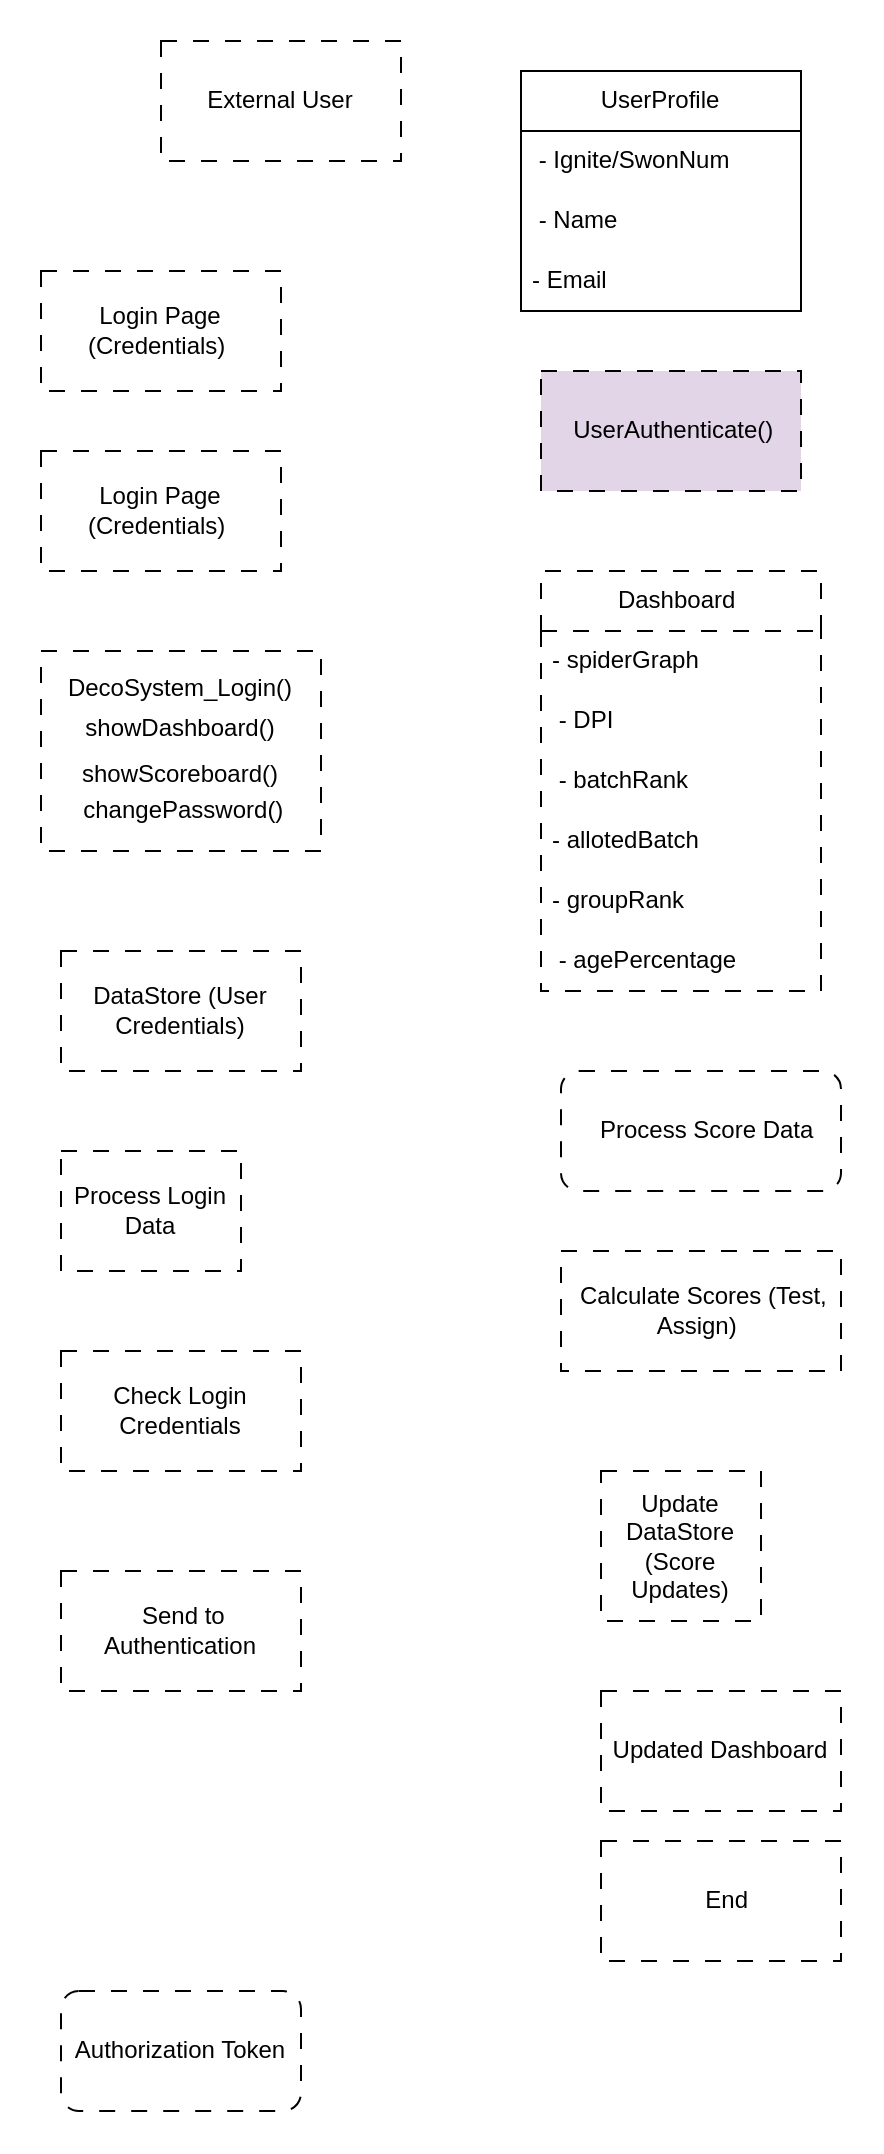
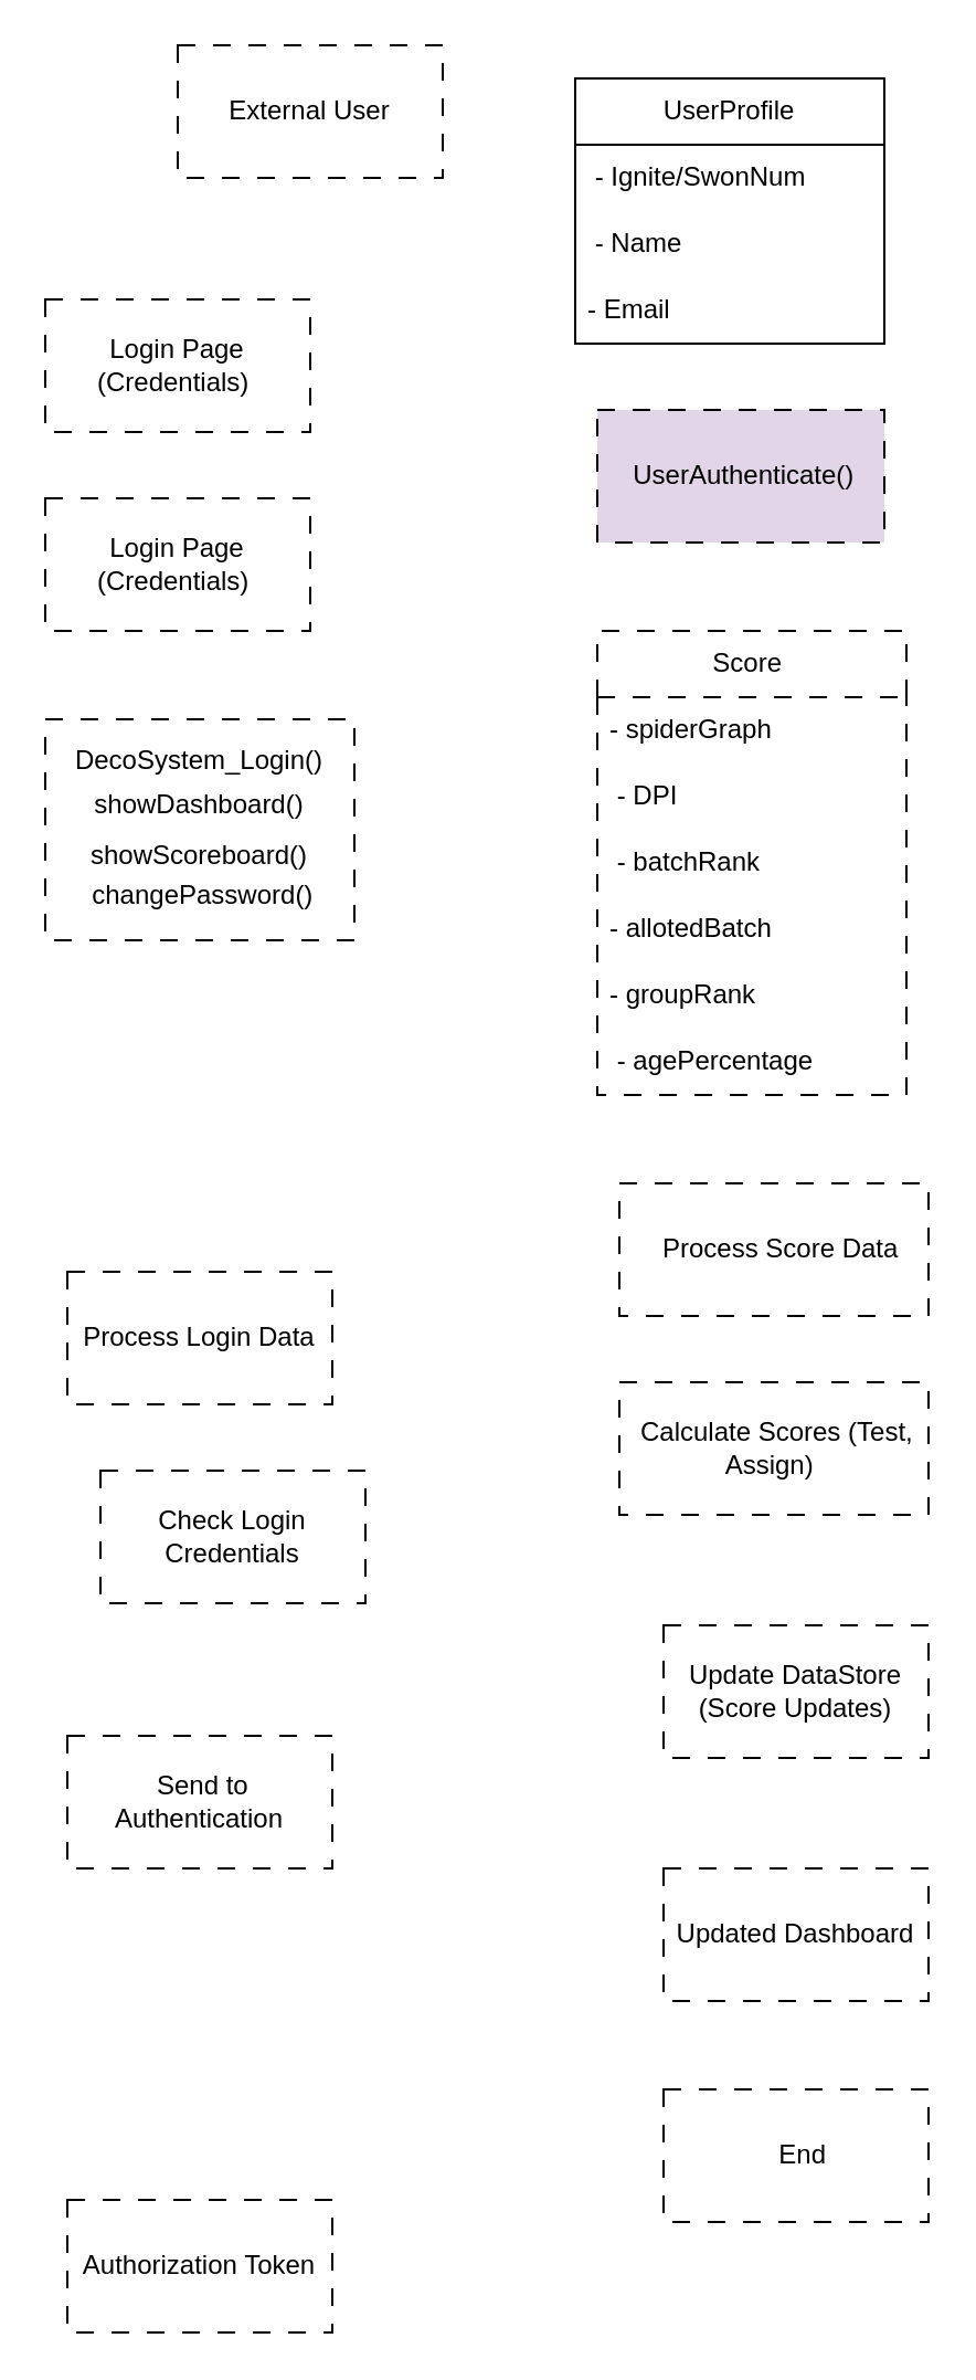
- <mxCell id="16" value="Dashboard&amp;nbsp; " style="swimlane;fontStyle=0;childLayout=stackLayout;horizontal=1;startSize=30;horizontalStack=0;resizeParent=1;resizeParentMax=0;resizeLast=0;collapsible=1;marginBottom=0;whiteSpace=wrap;html=1;dashed=1;dashPattern=8 8;" vertex="1" parent="1"><mxGeometry x="270" y="285" width="140" height="210" as="geometry" /></mxCell>
+ <mxCell id="16" value="Score&amp;nbsp; " style="swimlane;fontStyle=0;childLayout=stackLayout;horizontal=1;startSize=30;horizontalStack=0;resizeParent=1;resizeParentMax=0;resizeLast=0;collapsible=1;marginBottom=0;whiteSpace=wrap;html=1;dashed=1;dashPattern=8 8;" vertex="1" parent="1"><mxGeometry x="270" y="285" width="140" height="210" as="geometry" /></mxCell>
- <mxCell id="6" value="DataStore (User Credentials)" style="rounded=0;whiteSpace=wrap;html=1;dashed=1;dashPattern=8 8;" vertex="1" parent="1"><mxGeometry x="30" y="475" width="120" height="60" as="geometry" /></mxCell>
- <mxCell id="23" value="&amp;nbsp; Process Score Data " style="whiteSpace=wrap;html=1;dashed=1;dashPattern=8 8;rounded=1;" vertex="1" parent="1"><mxGeometry x="280" y="535" width="140" height="60" as="geometry" /></mxCell>
+ <mxCell id="23" value="&amp;nbsp; Process Score Data " style="rounded=0;whiteSpace=wrap;html=1;dashed=1;dashPattern=8 8;" vertex="1" parent="1"><mxGeometry x="280" y="535" width="140" height="60" as="geometry" /></mxCell>
- <mxCell id="7" value="Process Login Data" style="rounded=0;whiteSpace=wrap;html=1;dashed=1;dashPattern=8 8;" vertex="1" parent="1"><mxGeometry x="30" y="575" width="90" height="60" as="geometry" /></mxCell>
+ <mxCell id="7" value="Process Login Data" style="rounded=0;whiteSpace=wrap;html=1;dashed=1;dashPattern=8 8;" vertex="1" parent="1"><mxGeometry x="30" y="575" width="120" height="60" as="geometry" /></mxCell>
- <mxCell id="8" value="Check Login Credentials " style="rounded=0;whiteSpace=wrap;html=1;dashed=1;dashPattern=8 8;" vertex="1" parent="1"><mxGeometry x="30" y="675" width="120" height="60" as="geometry" /></mxCell>
+ <mxCell id="8" value="Check Login Credentials " style="rounded=0;whiteSpace=wrap;html=1;dashed=1;dashPattern=8 8;" vertex="1" parent="1"><mxGeometry x="45" y="665" width="120" height="60" as="geometry" /></mxCell>
- <mxCell id="25" value="Update DataStore (Score Updates)" style="rounded=0;whiteSpace=wrap;html=1;dashed=1;dashPattern=8 8;" vertex="1" parent="1"><mxGeometry x="300" y="735" width="80" height="75" as="geometry" /></mxCell>
+ <mxCell id="25" value="Update DataStore (Score Updates)" style="rounded=0;whiteSpace=wrap;html=1;dashed=1;dashPattern=8 8;" vertex="1" parent="1"><mxGeometry x="300" y="735" width="120" height="60" as="geometry" /></mxCell>
- <mxCell id="27" value="&amp;nbsp;&amp;nbsp;&amp;nbsp;&amp;nbsp;&amp;nbsp; End&amp;nbsp;&amp;nbsp;&amp;nbsp;&amp;nbsp; " style="rounded=0;whiteSpace=wrap;html=1;dashed=1;dashPattern=8 8;" vertex="1" parent="1"><mxGeometry x="300" y="920" width="120" height="60" as="geometry" /></mxCell>
+ <mxCell id="27" value="&amp;nbsp;&amp;nbsp;&amp;nbsp;&amp;nbsp;&amp;nbsp; End&amp;nbsp;&amp;nbsp;&amp;nbsp;&amp;nbsp; " style="rounded=0;whiteSpace=wrap;html=1;dashed=1;dashPattern=8 8;" vertex="1" parent="1"><mxGeometry x="300" y="945" width="120" height="60" as="geometry" /></mxCell>
- <mxCell id="10" value="Authorization Token" style="whiteSpace=wrap;html=1;dashed=1;dashPattern=8 8;rounded=1;" vertex="1" parent="1"><mxGeometry x="30" y="995" width="120" height="60" as="geometry" /></mxCell>
+ <mxCell id="10" value="Authorization Token" style="rounded=0;whiteSpace=wrap;html=1;dashed=1;dashPattern=8 8;" vertex="1" parent="1"><mxGeometry x="30" y="995" width="120" height="60" as="geometry" /></mxCell>
